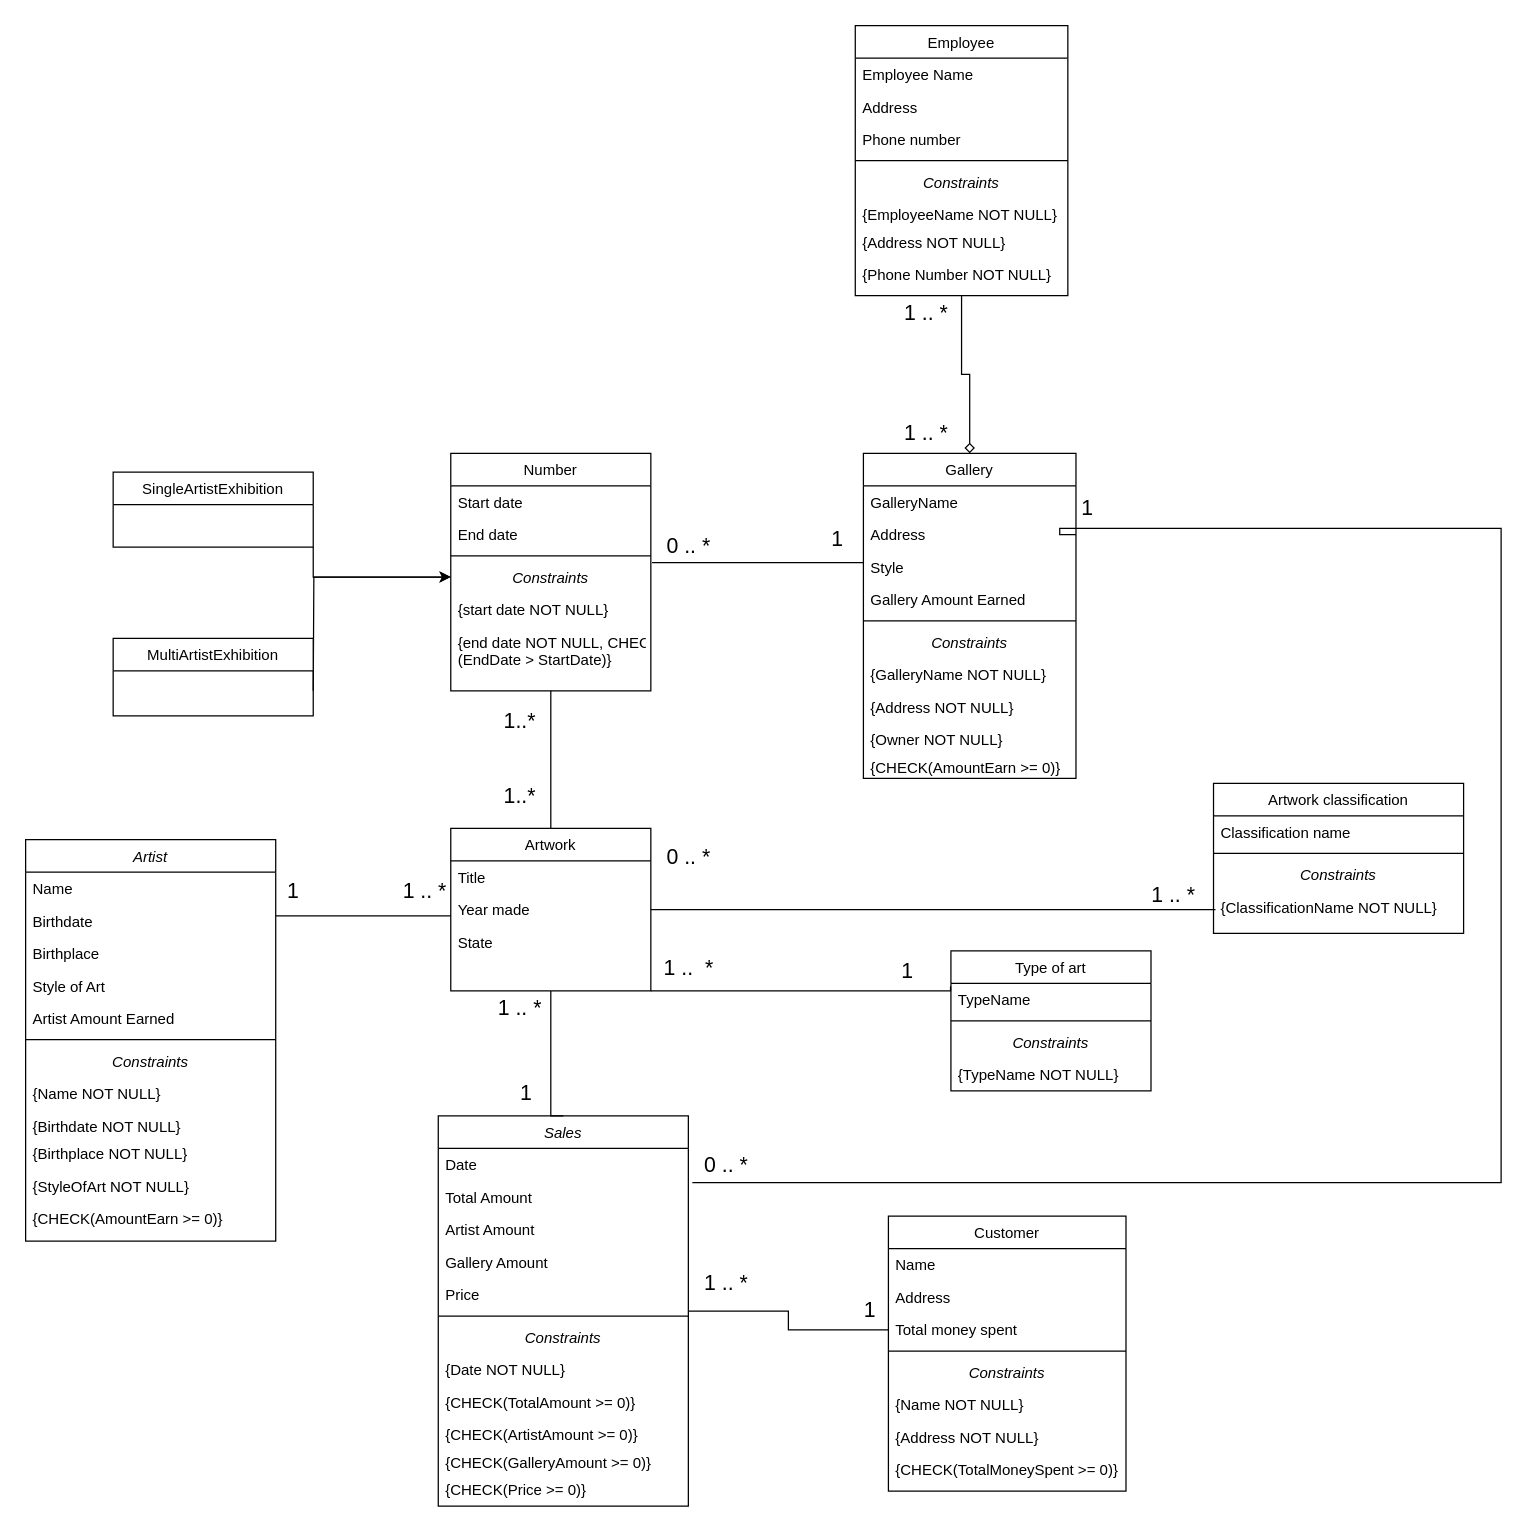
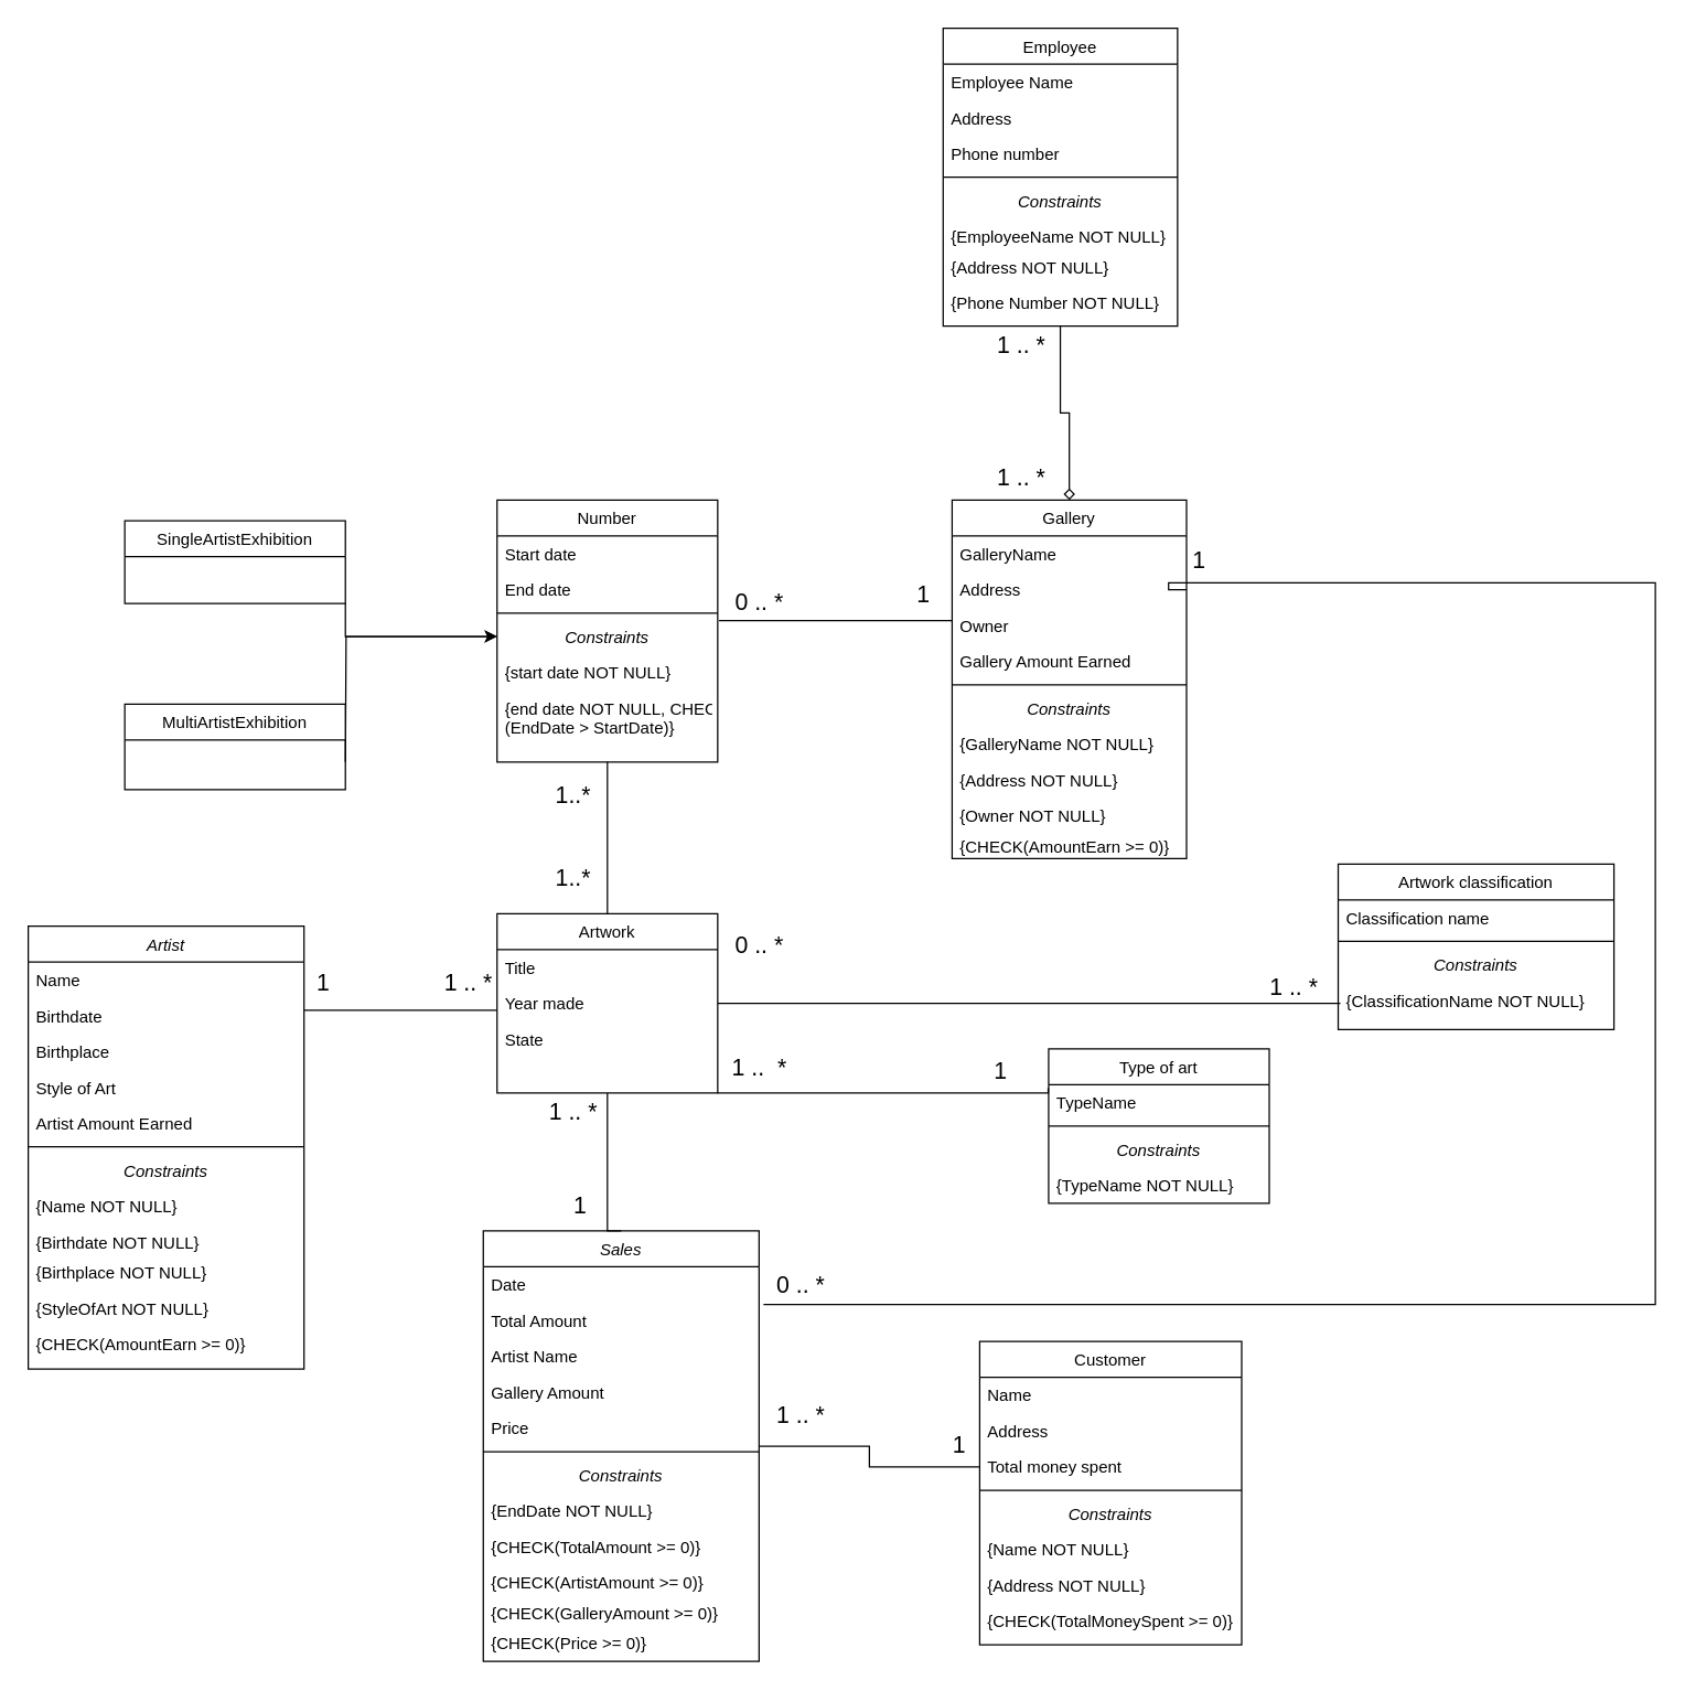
- <mxCell id="52" value="Style " style="text;align=left;verticalAlign=top;spacingLeft=4;spacingRight=4;overflow=hidden;rotatable=0;points=[[0,0.5],[1,0.5]];portConstraint=eastwest;rounded=0;shadow=0;html=0;" parent="49" vertex="1"><mxGeometry y="78" width="170" height="26" as="geometry" /></mxCell>
+ <mxCell id="52" value="Owner " style="text;align=left;verticalAlign=top;spacingLeft=4;spacingRight=4;overflow=hidden;rotatable=0;points=[[0,0.5],[1,0.5]];portConstraint=eastwest;rounded=0;shadow=0;html=0;" parent="49" vertex="1"><mxGeometry y="78" width="170" height="26" as="geometry" /></mxCell>
- <mxCell id="74" value="Artist Amount" style="text;align=left;verticalAlign=top;spacingLeft=4;spacingRight=4;overflow=hidden;rotatable=0;points=[[0,0.5],[1,0.5]];portConstraint=eastwest;rounded=0;shadow=0;html=0;" parent="71" vertex="1"><mxGeometry y="78" width="200" height="26" as="geometry" /></mxCell>
+ <mxCell id="74" value="Artist Name" style="text;align=left;verticalAlign=top;spacingLeft=4;spacingRight=4;overflow=hidden;rotatable=0;points=[[0,0.5],[1,0.5]];portConstraint=eastwest;rounded=0;shadow=0;html=0;" parent="71" vertex="1"><mxGeometry y="78" width="200" height="26" as="geometry" /></mxCell>
- <mxCell id="79" value="{Date NOT NULL}" style="text;align=left;verticalAlign=top;spacingLeft=4;spacingRight=4;overflow=hidden;rotatable=0;points=[[0,0.5],[1,0.5]];portConstraint=eastwest;" vertex="1" parent="71"><mxGeometry y="190" width="200" height="26" as="geometry" /></mxCell>
+ <mxCell id="79" value="{EndDate NOT NULL}" style="text;align=left;verticalAlign=top;spacingLeft=4;spacingRight=4;overflow=hidden;rotatable=0;points=[[0,0.5],[1,0.5]];portConstraint=eastwest;" vertex="1" parent="71"><mxGeometry y="190" width="200" height="26" as="geometry" /></mxCell>
